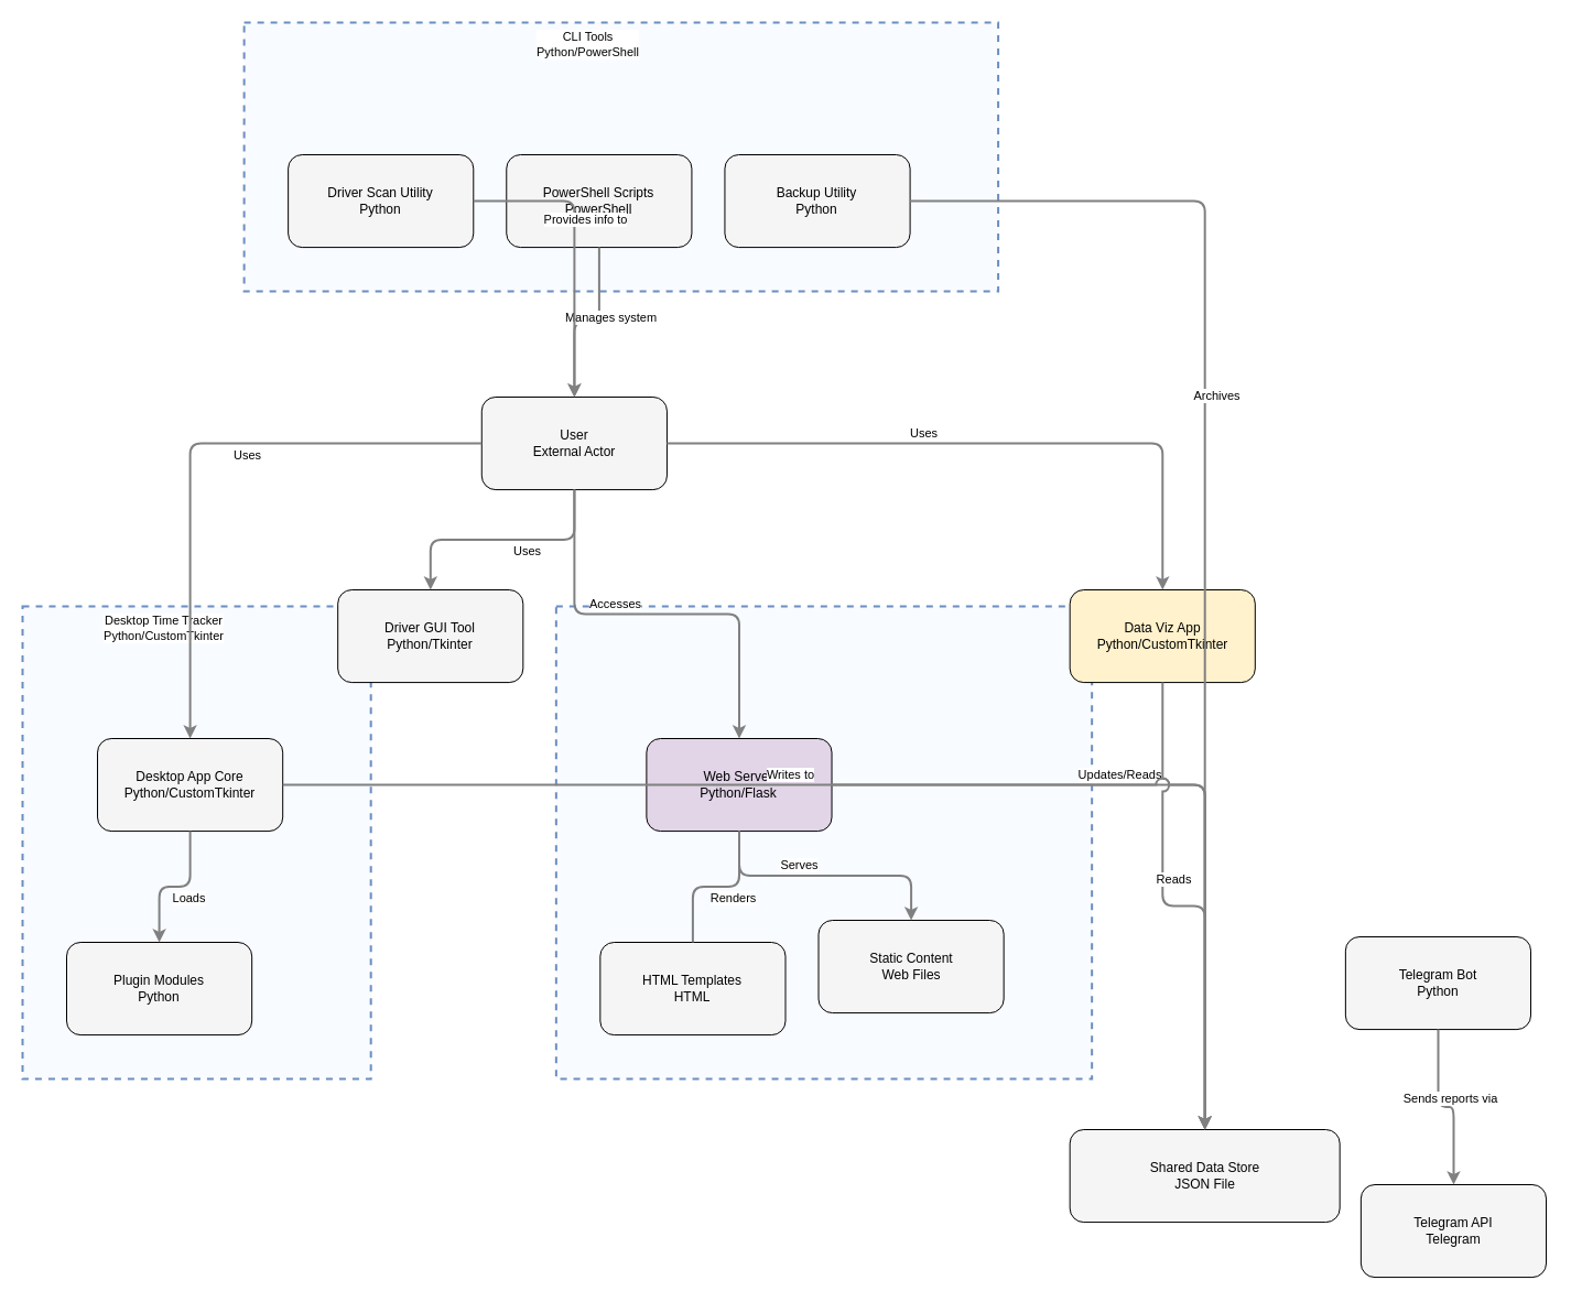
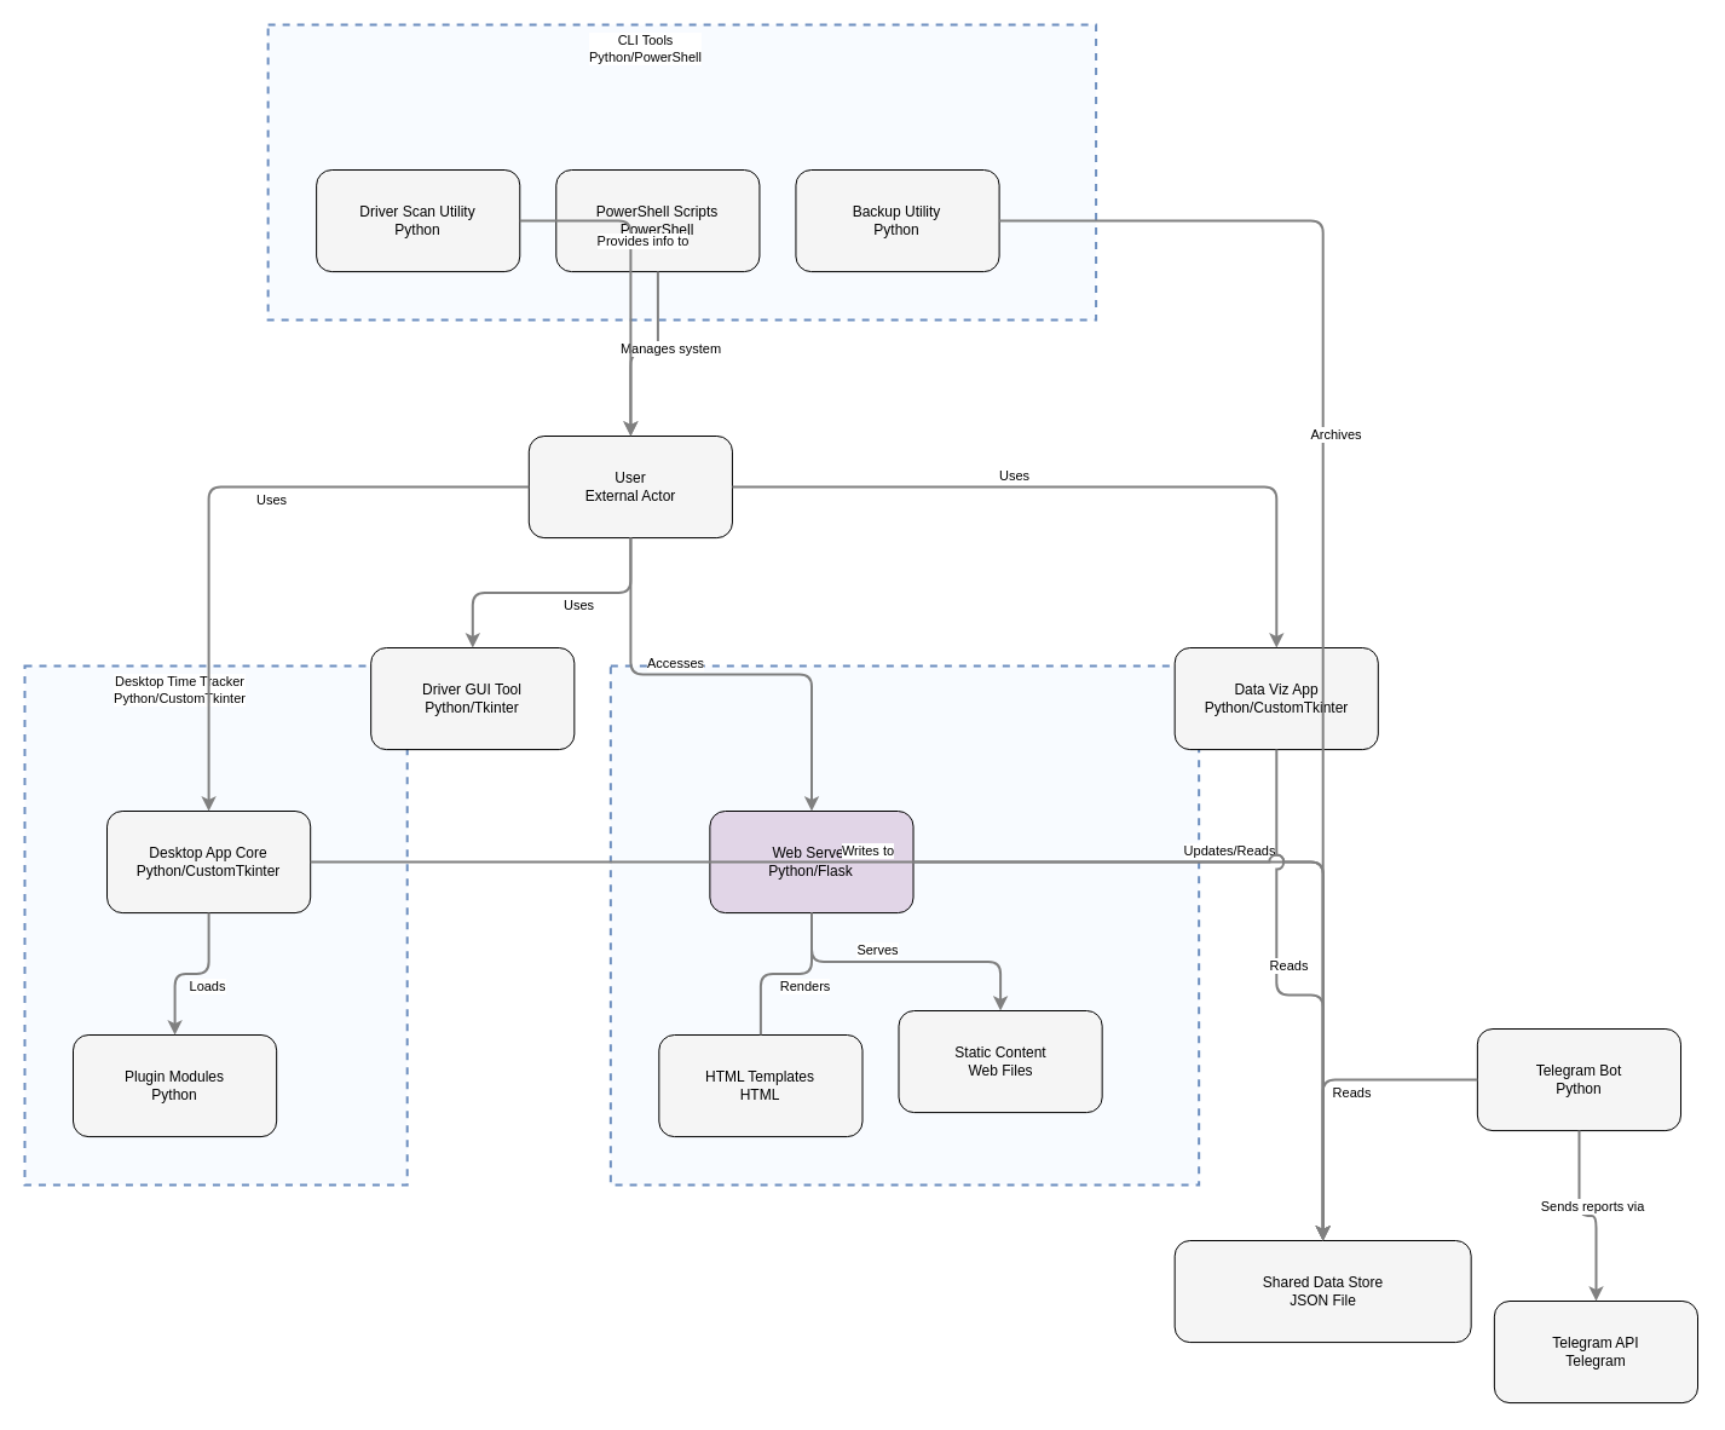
- <mxCell id="8" value="Data Viz App&lt;br&gt;Python/CustomTkinter" style="rounded=1;whiteSpace=wrap;html=1;fillColor=#fff2cc;" vertex="1" parent="1"><mxGeometry x="970.658" y="535" width="168.158" height="84.079" as="geometry" /></mxCell>
+ <mxCell id="8" value="Data Viz App&lt;br&gt;Python/CustomTkinter" style="rounded=1;whiteSpace=wrap;html=1;fillColor=#f5f5f5" vertex="1" parent="1"><mxGeometry x="970.658" y="535" width="168.158" height="84.079" as="geometry" /></mxCell>
+ <mxCell id="43" style="edgeStyle=orthogonalEdgeStyle;rounded=1;orthogonalLoop=1;jettySize=auto;html=1;strokeColor=#808080;strokeWidth=2;jumpStyle=arc;jumpSize=10;spacing=15;labelBackgroundColor=white;labelBorderColor=none" edge="1" parent="1" source="10" target="11"><mxGeometry relative="1" as="geometry" /></mxCell>
+ <mxCell id="44" value="Reads" style="edgeLabel;html=1;align=center;verticalAlign=middle;resizable=0;points=[];" vertex="1" connectable="0" parent="43"><mxGeometry x="-0.2" y="10" relative="1" as="geometry"><mxPoint as="offset" /></mxGeometry></mxCell>
